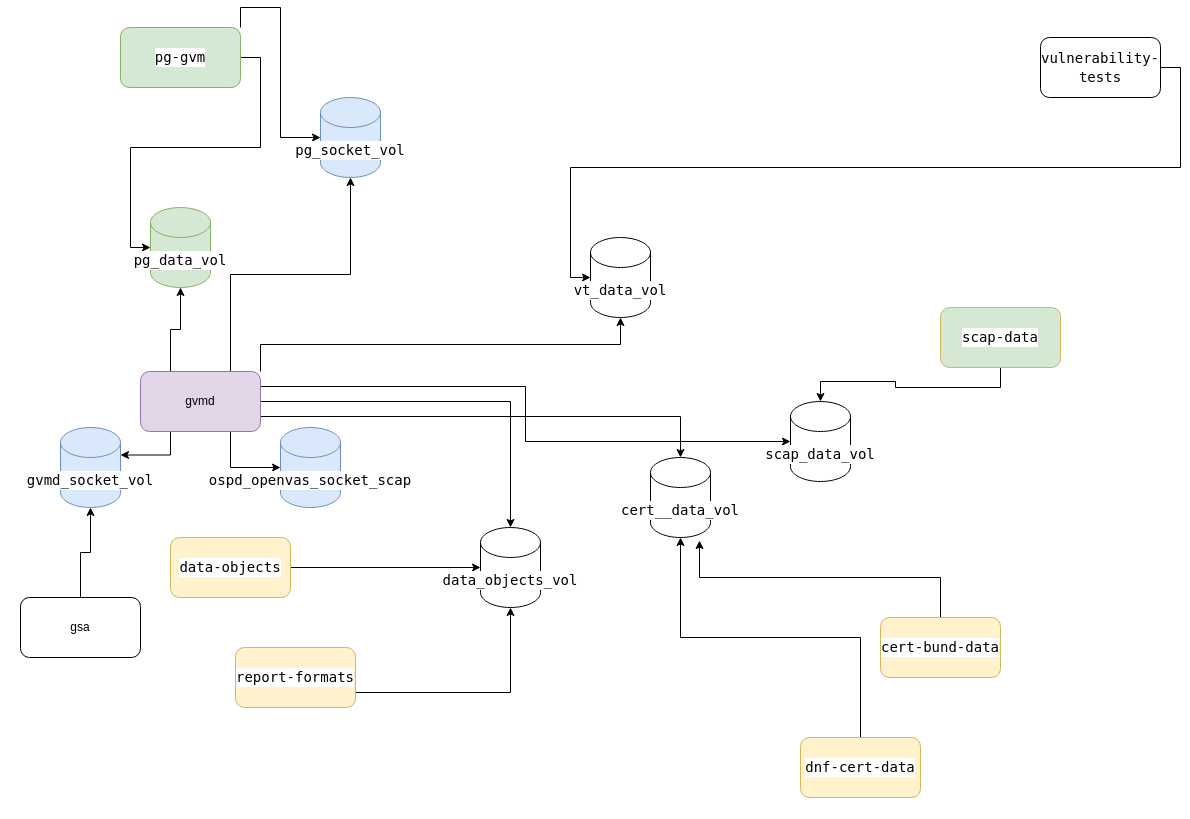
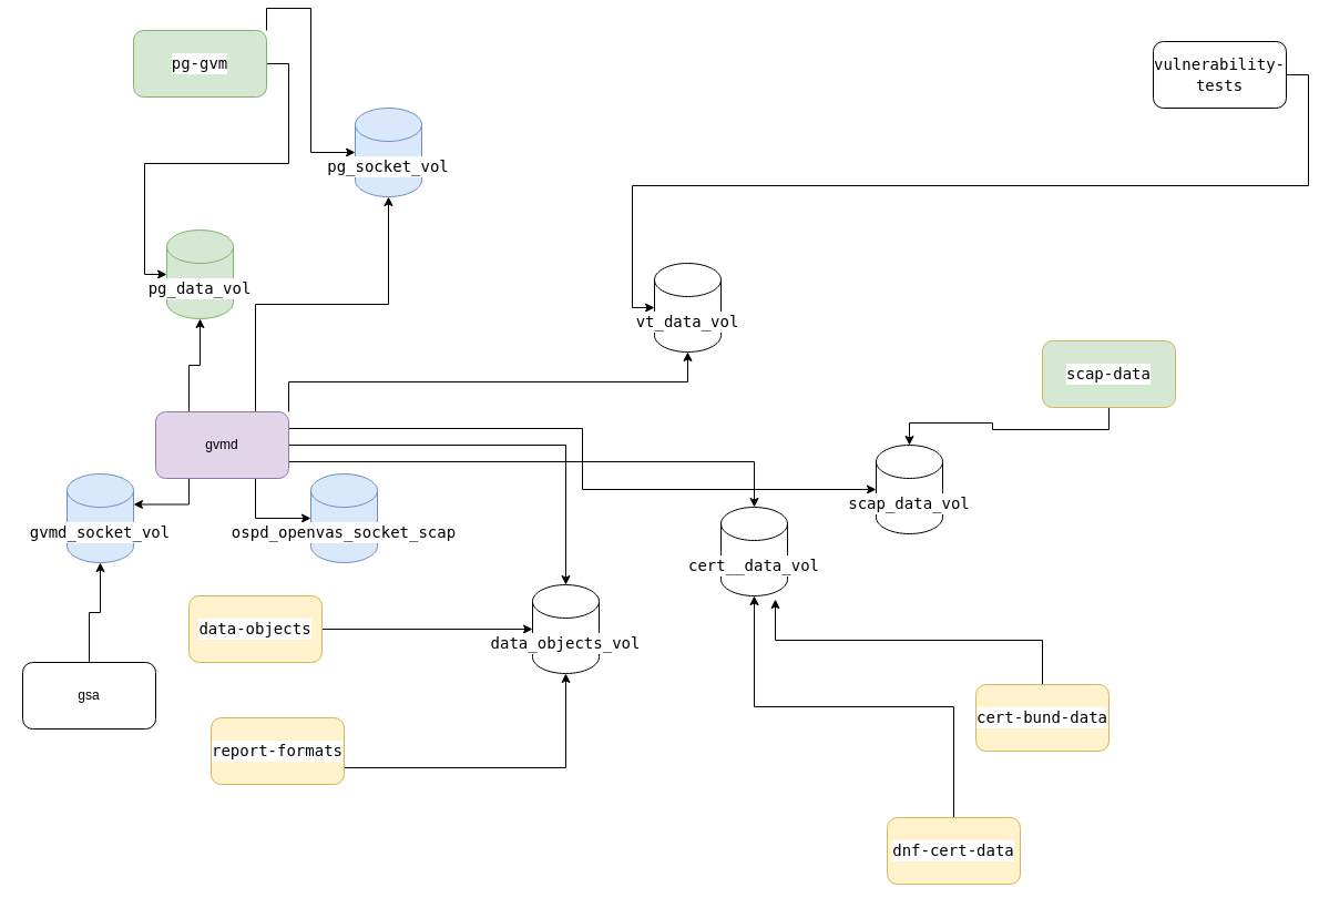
- <mxCell id="26" value="&lt;div style=&quot;background-color: rgb(255, 255, 255); font-family: &amp;quot;Droid Sans Mono&amp;quot;, &amp;quot;monospace&amp;quot;, monospace; font-size: 14px; line-height: 19px;&quot;&gt;report-formats&lt;/div&gt;" style="rounded=1;whiteSpace=wrap;html=1;fillColor=#fff2cc;strokeColor=#d6b656;" parent="1" vertex="1"><mxGeometry x="235" y="640" width="120" height="60" as="geometry" /></mxCell>
+ <mxCell id="26" value="&lt;div style=&quot;background-color: rgb(255, 255, 255); font-family: &amp;quot;Droid Sans Mono&amp;quot;, &amp;quot;monospace&amp;quot;, monospace; font-size: 14px; line-height: 19px;&quot;&gt;report-formats&lt;/div&gt;" style="rounded=1;whiteSpace=wrap;html=1;fillColor=#fff2cc;strokeColor=#d6b656;" parent="1" vertex="1"><mxGeometry x="190" y="640" width="120" height="60" as="geometry" /></mxCell>
